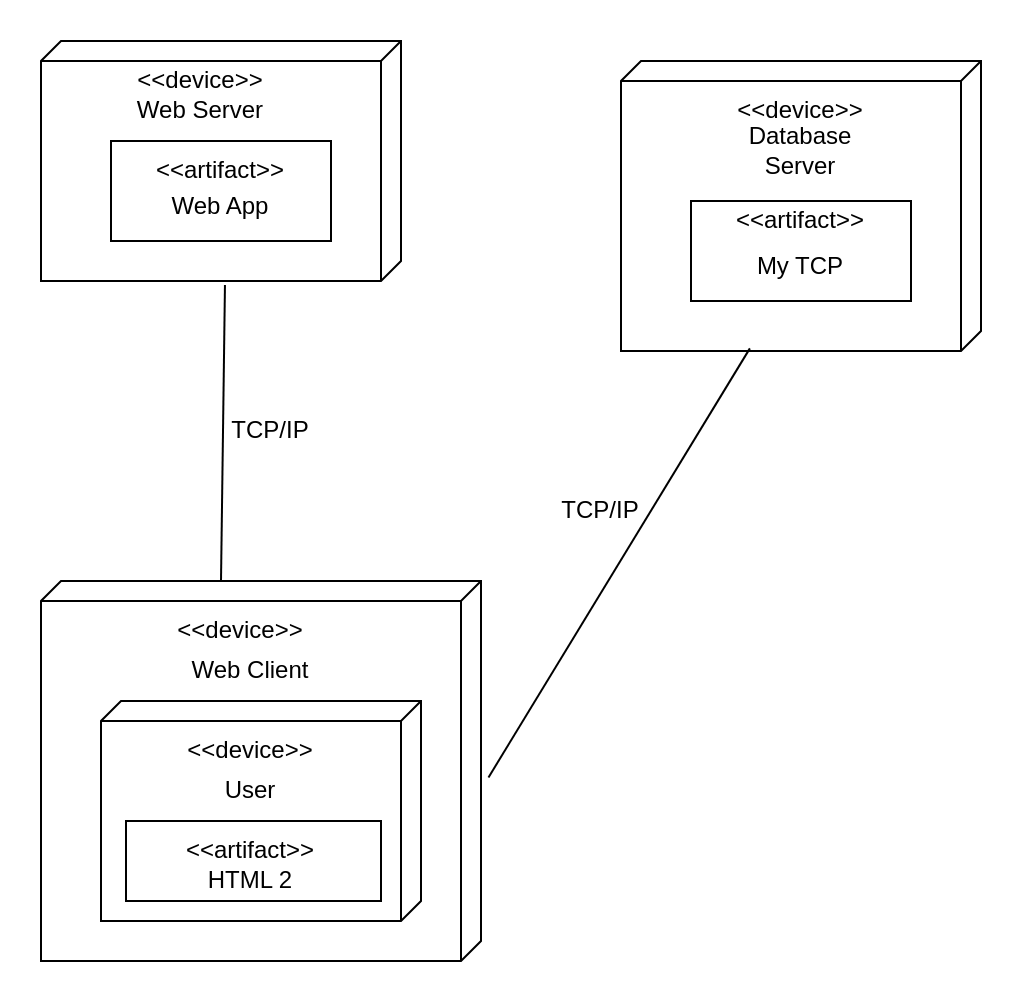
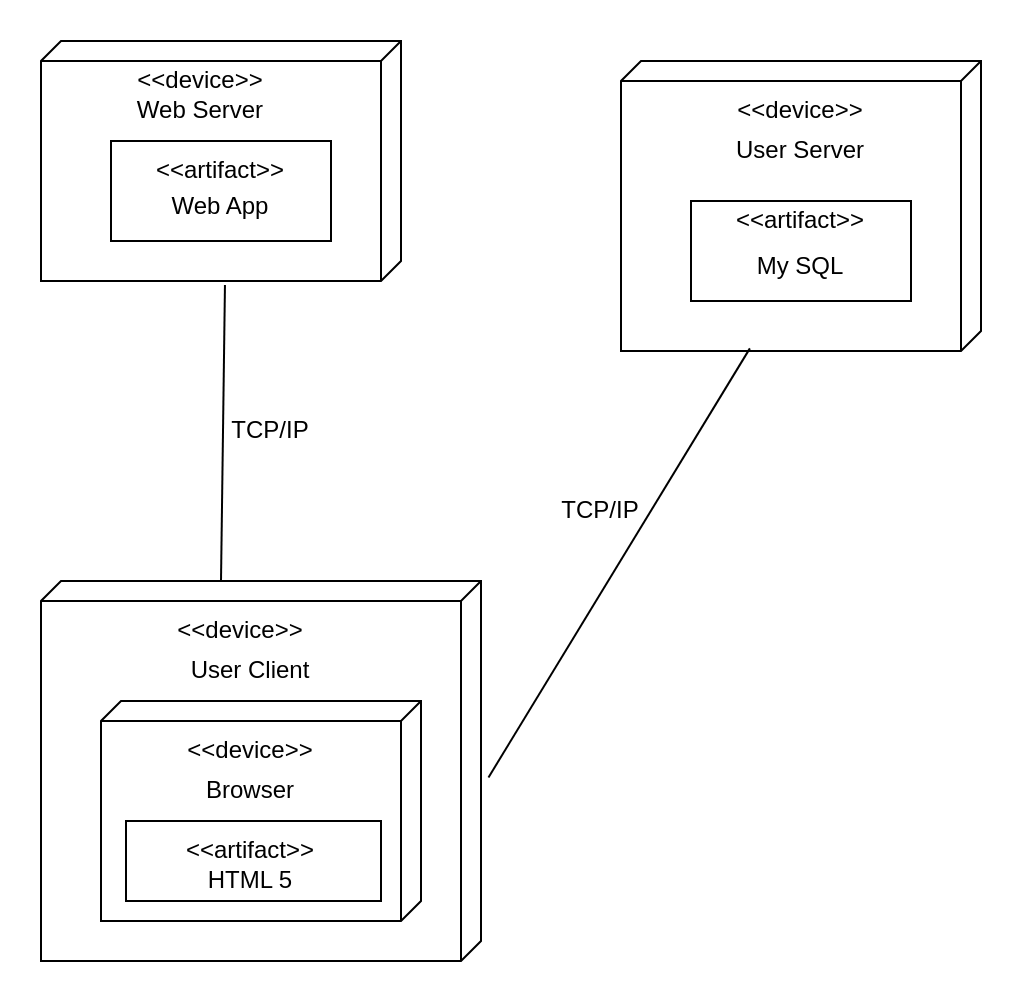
- <mxCell id="12" value="Database Server" style="text;html=1;align=center;verticalAlign=middle;whiteSpace=wrap;rounded=0;" vertex="1" parent="1"><mxGeometry x="360" y="60" width="80" height="30" as="geometry" /></mxCell>
+ <mxCell id="12" value="User Server" style="text;html=1;align=center;verticalAlign=middle;whiteSpace=wrap;rounded=0;" vertex="1" parent="1"><mxGeometry x="360" y="60" width="80" height="30" as="geometry" /></mxCell>
- <mxCell id="18" value="My TCP" style="text;html=1;align=center;verticalAlign=middle;whiteSpace=wrap;rounded=0;" vertex="1" parent="1"><mxGeometry x="370" y="117.5" width="60" height="30" as="geometry" /></mxCell>
+ <mxCell id="18" value="My SQL" style="text;html=1;align=center;verticalAlign=middle;whiteSpace=wrap;rounded=0;" vertex="1" parent="1"><mxGeometry x="370" y="117.5" width="60" height="30" as="geometry" /></mxCell>
- <mxCell id="20" value="Web Client" style="text;html=1;align=center;verticalAlign=middle;whiteSpace=wrap;rounded=0;" vertex="1" parent="1"><mxGeometry x="85" y="320" width="80" height="30" as="geometry" /></mxCell>
+ <mxCell id="20" value="User Client" style="text;html=1;align=center;verticalAlign=middle;whiteSpace=wrap;rounded=0;" vertex="1" parent="1"><mxGeometry x="85" y="320" width="80" height="30" as="geometry" /></mxCell>
- <mxCell id="23" value="User" style="text;html=1;align=center;verticalAlign=middle;whiteSpace=wrap;rounded=0;" vertex="1" parent="1"><mxGeometry x="95" y="380" width="60" height="30" as="geometry" /></mxCell>
+ <mxCell id="23" value="Browser" style="text;html=1;align=center;verticalAlign=middle;whiteSpace=wrap;rounded=0;" vertex="1" parent="1"><mxGeometry x="95" y="380" width="60" height="30" as="geometry" /></mxCell>
- <mxCell id="26" value="HTML 2" style="text;html=1;align=center;verticalAlign=middle;whiteSpace=wrap;rounded=0;" vertex="1" parent="1"><mxGeometry x="95" y="430" width="60" height="20" as="geometry" /></mxCell>
+ <mxCell id="26" value="HTML 5" style="text;html=1;align=center;verticalAlign=middle;whiteSpace=wrap;rounded=0;" vertex="1" parent="1"><mxGeometry x="95" y="430" width="60" height="20" as="geometry" /></mxCell>
